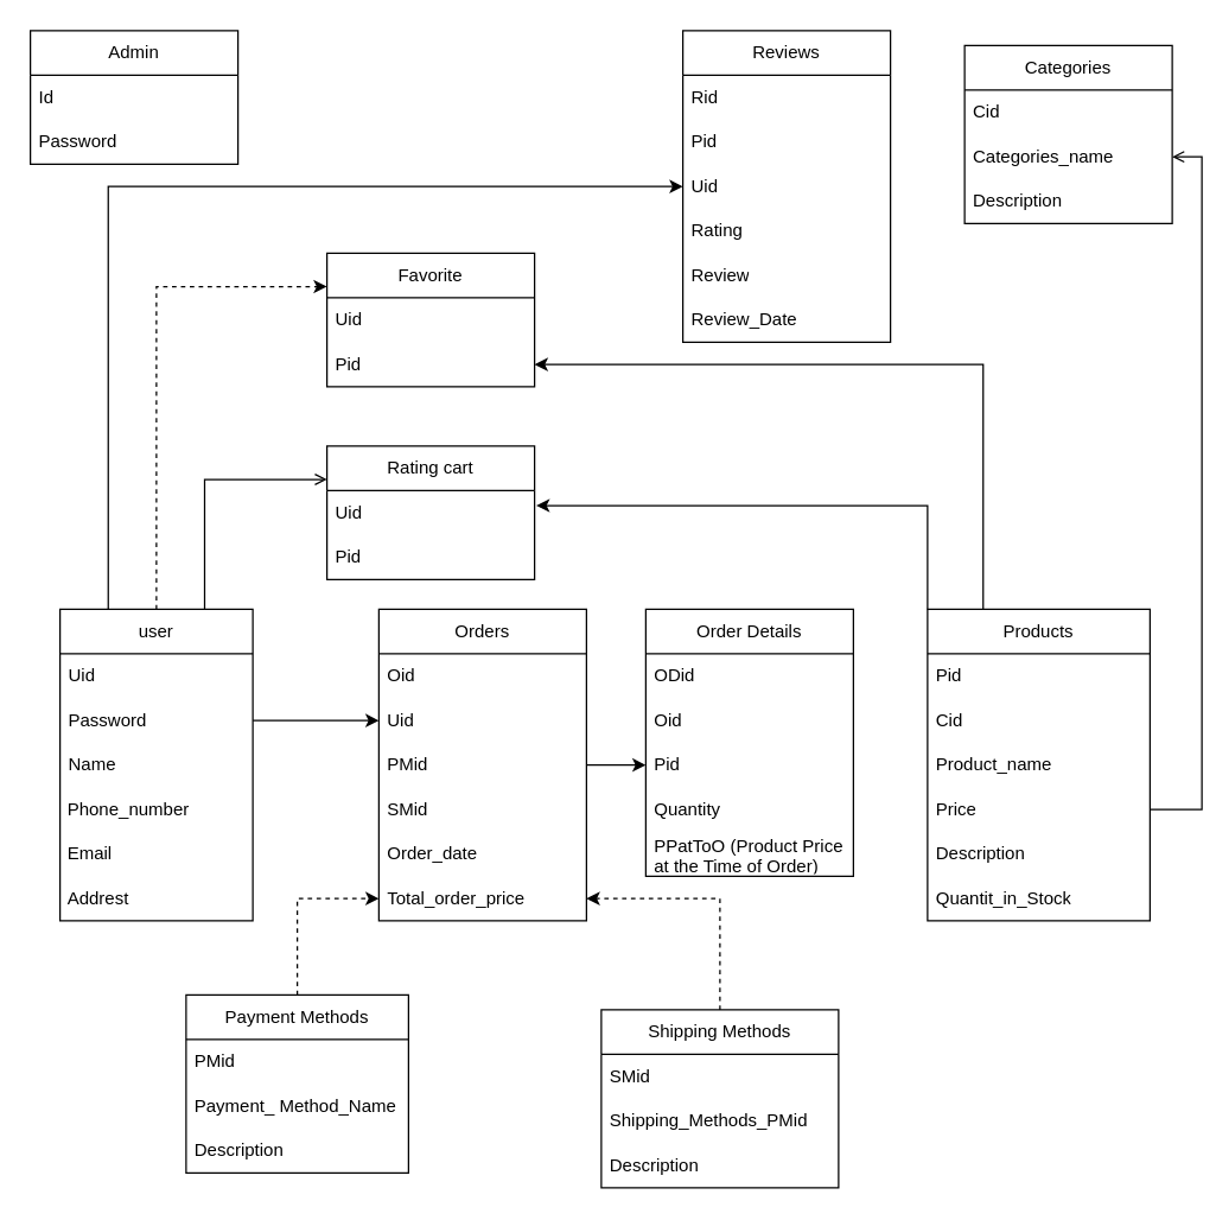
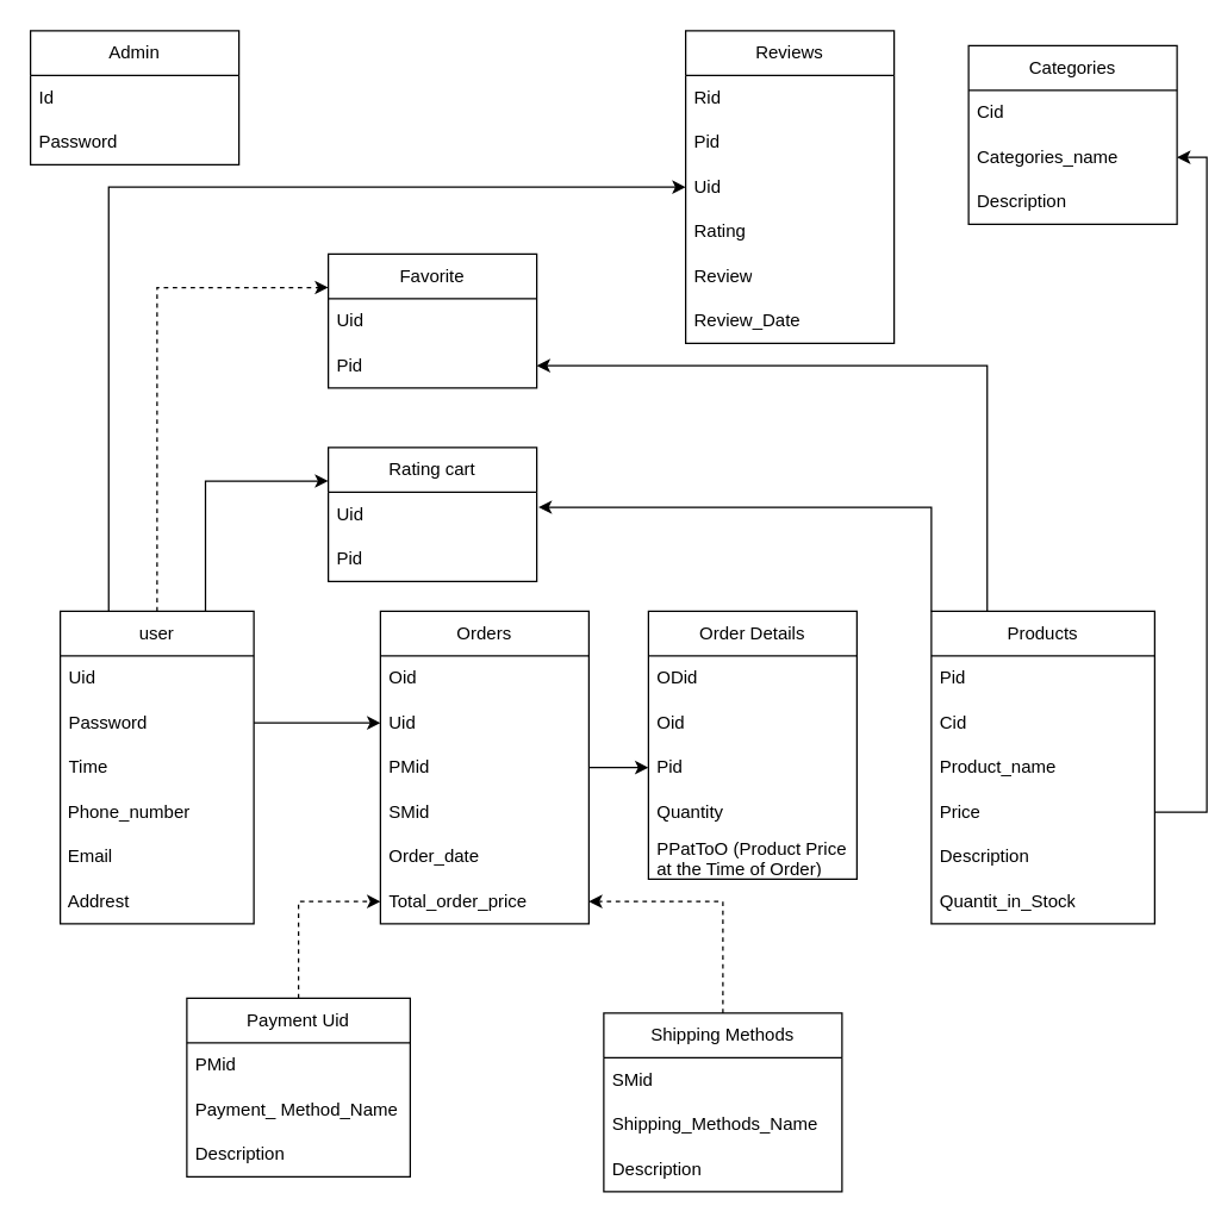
- <mxCell id="59" style="edgeStyle=orthogonalEdgeStyle;rounded=0;orthogonalLoop=1;jettySize=auto;html=1;entryX=1;entryY=0.5;entryDx=0;entryDy=0;endArrow=open;" parent="1" source="17" target="29" edge="1"><mxGeometry relative="1" as="geometry" /></mxCell>
+ <mxCell id="59" style="edgeStyle=orthogonalEdgeStyle;rounded=0;orthogonalLoop=1;jettySize=auto;html=1;entryX=1;entryY=0.5;entryDx=0;entryDy=0;" parent="1" source="17" target="29" edge="1"><mxGeometry relative="1" as="geometry" /></mxCell>
- <mxCell id="4" style="edgeStyle=orthogonalEdgeStyle;rounded=0;orthogonalLoop=1;jettySize=auto;html=1;exitX=0.75;exitY=0;exitDx=0;exitDy=0;entryX=0;entryY=0.25;entryDx=0;entryDy=0;endArrow=open;" parent="1" source="5" target="63" edge="1"><mxGeometry relative="1" as="geometry" /></mxCell>
+ <mxCell id="4" style="edgeStyle=orthogonalEdgeStyle;rounded=0;orthogonalLoop=1;jettySize=auto;html=1;exitX=0.75;exitY=0;exitDx=0;exitDy=0;entryX=0;entryY=0.25;entryDx=0;entryDy=0;" parent="1" source="5" target="63" edge="1"><mxGeometry relative="1" as="geometry" /></mxCell>
- <mxCell id="8" value="Name" style="text;strokeColor=none;fillColor=none;align=left;verticalAlign=middle;spacingLeft=4;spacingRight=4;overflow=hidden;points=[[0,0.5],[1,0.5]];portConstraint=eastwest;rotatable=0;whiteSpace=wrap;html=1;" parent="5" vertex="1"><mxGeometry y="90" width="130" height="30" as="geometry" /></mxCell>
+ <mxCell id="8" value="Time" style="text;strokeColor=none;fillColor=none;align=left;verticalAlign=middle;spacingLeft=4;spacingRight=4;overflow=hidden;points=[[0,0.5],[1,0.5]];portConstraint=eastwest;rotatable=0;whiteSpace=wrap;html=1;" parent="5" vertex="1"><mxGeometry y="90" width="130" height="30" as="geometry" /></mxCell>
- <mxCell id="38" value="Payment Methods" style="swimlane;fontStyle=0;childLayout=stackLayout;horizontal=1;startSize=30;horizontalStack=0;resizeParent=1;resizeParentMax=0;resizeLast=0;collapsible=1;marginBottom=0;whiteSpace=wrap;html=1;" parent="1" vertex="1"><mxGeometry x="125" y="670" width="150" height="120" as="geometry" /></mxCell>
+ <mxCell id="38" value="Payment Uid" style="swimlane;fontStyle=0;childLayout=stackLayout;horizontal=1;startSize=30;horizontalStack=0;resizeParent=1;resizeParentMax=0;resizeLast=0;collapsible=1;marginBottom=0;whiteSpace=wrap;html=1;" parent="1" vertex="1"><mxGeometry x="125" y="670" width="150" height="120" as="geometry" /></mxCell>
- <mxCell id="45" value="Shipping_Methods_PMid" style="text;strokeColor=none;fillColor=none;align=left;verticalAlign=middle;spacingLeft=4;spacingRight=4;overflow=hidden;points=[[0,0.5],[1,0.5]];portConstraint=eastwest;rotatable=0;whiteSpace=wrap;html=1;" parent="43" vertex="1"><mxGeometry y="60" width="160" height="30" as="geometry" /></mxCell>
+ <mxCell id="45" value="Shipping_Methods_Name" style="text;strokeColor=none;fillColor=none;align=left;verticalAlign=middle;spacingLeft=4;spacingRight=4;overflow=hidden;points=[[0,0.5],[1,0.5]];portConstraint=eastwest;rotatable=0;whiteSpace=wrap;html=1;" parent="43" vertex="1"><mxGeometry y="60" width="160" height="30" as="geometry" /></mxCell>
